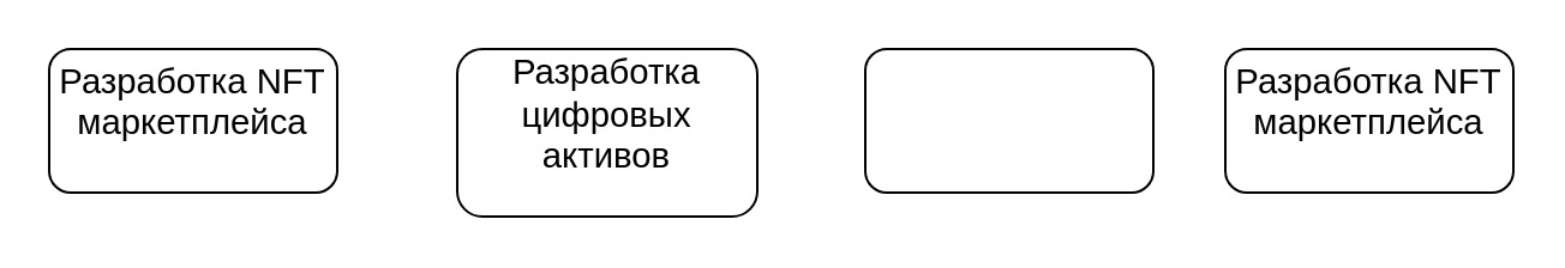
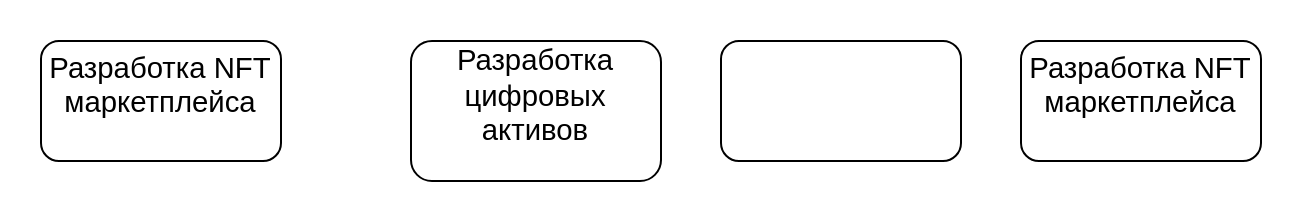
- <mxCell id="3" value="&#10;&lt;b id=&quot;docs-internal-guid-ae347f31-7fff-d105-5a88-80a3971aad66&quot; style=&quot;font-weight:normal;&quot;&gt;&lt;span style=&quot;font-size: 11pt; font-family: Arial; color: rgb(0, 0, 0); background-color: transparent; font-weight: 400; font-style: normal; font-variant: normal; text-decoration: none; vertical-align: baseline;&quot;&gt;Разработка цифровых активов&lt;/span&gt;&lt;/b&gt;&#10;&#10;" style="rounded=1;whiteSpace=wrap;html=1;" vertex="1" parent="1"><mxGeometry x="190" y="20" width="125" height="70" as="geometry" /></mxCell>
+ <mxCell id="3" value="&#10;&lt;b id=&quot;docs-internal-guid-ae347f31-7fff-d105-5a88-80a3971aad66&quot; style=&quot;font-weight:normal;&quot;&gt;&lt;span style=&quot;font-size: 11pt; font-family: Arial; color: rgb(0, 0, 0); background-color: transparent; font-weight: 400; font-style: normal; font-variant: normal; text-decoration: none; vertical-align: baseline;&quot;&gt;Разработка цифровых активов&lt;/span&gt;&lt;/b&gt;&#10;&#10;" style="rounded=1;whiteSpace=wrap;html=1;" vertex="1" parent="1"><mxGeometry x="205" y="20" width="125" height="70" as="geometry" /></mxCell>
